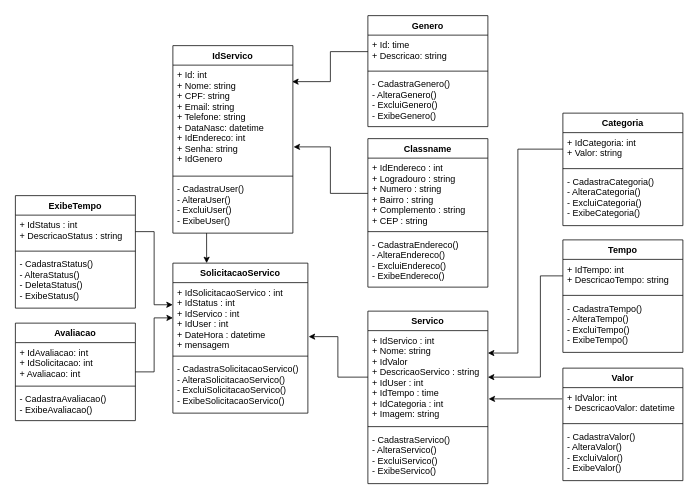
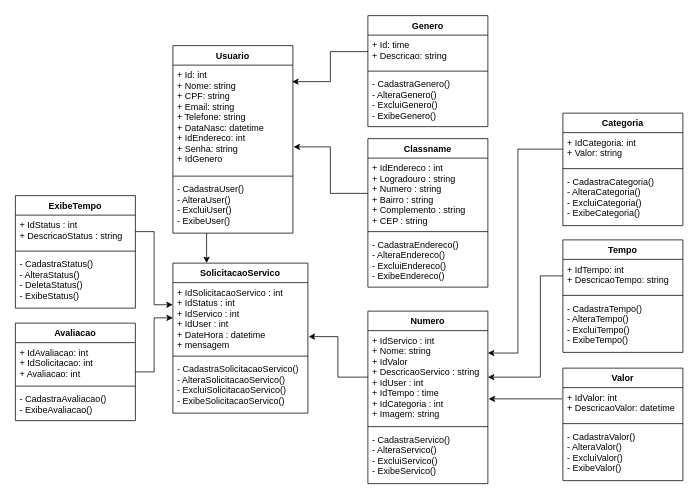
- <mxCell id="4" value="IdServico" style="swimlane;fontStyle=1;align=center;verticalAlign=top;childLayout=stackLayout;horizontal=1;startSize=26;horizontalStack=0;resizeParent=1;resizeParentMax=0;resizeLast=0;collapsible=1;marginBottom=0;strokeColor=#000000;" vertex="1" parent="1"><mxGeometry x="230" y="60" width="160" height="250" as="geometry" /></mxCell>
+ <mxCell id="4" value="Usuario" style="swimlane;fontStyle=1;align=center;verticalAlign=top;childLayout=stackLayout;horizontal=1;startSize=26;horizontalStack=0;resizeParent=1;resizeParentMax=0;resizeLast=0;collapsible=1;marginBottom=0;strokeColor=#000000;" vertex="1" parent="1"><mxGeometry x="230" y="60" width="160" height="250" as="geometry" /></mxCell>
- <mxCell id="22" value="Servico" style="swimlane;fontStyle=1;align=center;verticalAlign=top;childLayout=stackLayout;horizontal=1;startSize=26;horizontalStack=0;resizeParent=1;resizeParentMax=0;resizeLast=0;collapsible=1;marginBottom=0;strokeColor=#000000;" vertex="1" parent="1"><mxGeometry x="490" y="414" width="160" height="230" as="geometry" /></mxCell>
+ <mxCell id="22" value="Numero" style="swimlane;fontStyle=1;align=center;verticalAlign=top;childLayout=stackLayout;horizontal=1;startSize=26;horizontalStack=0;resizeParent=1;resizeParentMax=0;resizeLast=0;collapsible=1;marginBottom=0;strokeColor=#000000;" vertex="1" parent="1"><mxGeometry x="490" y="414" width="160" height="230" as="geometry" /></mxCell>
